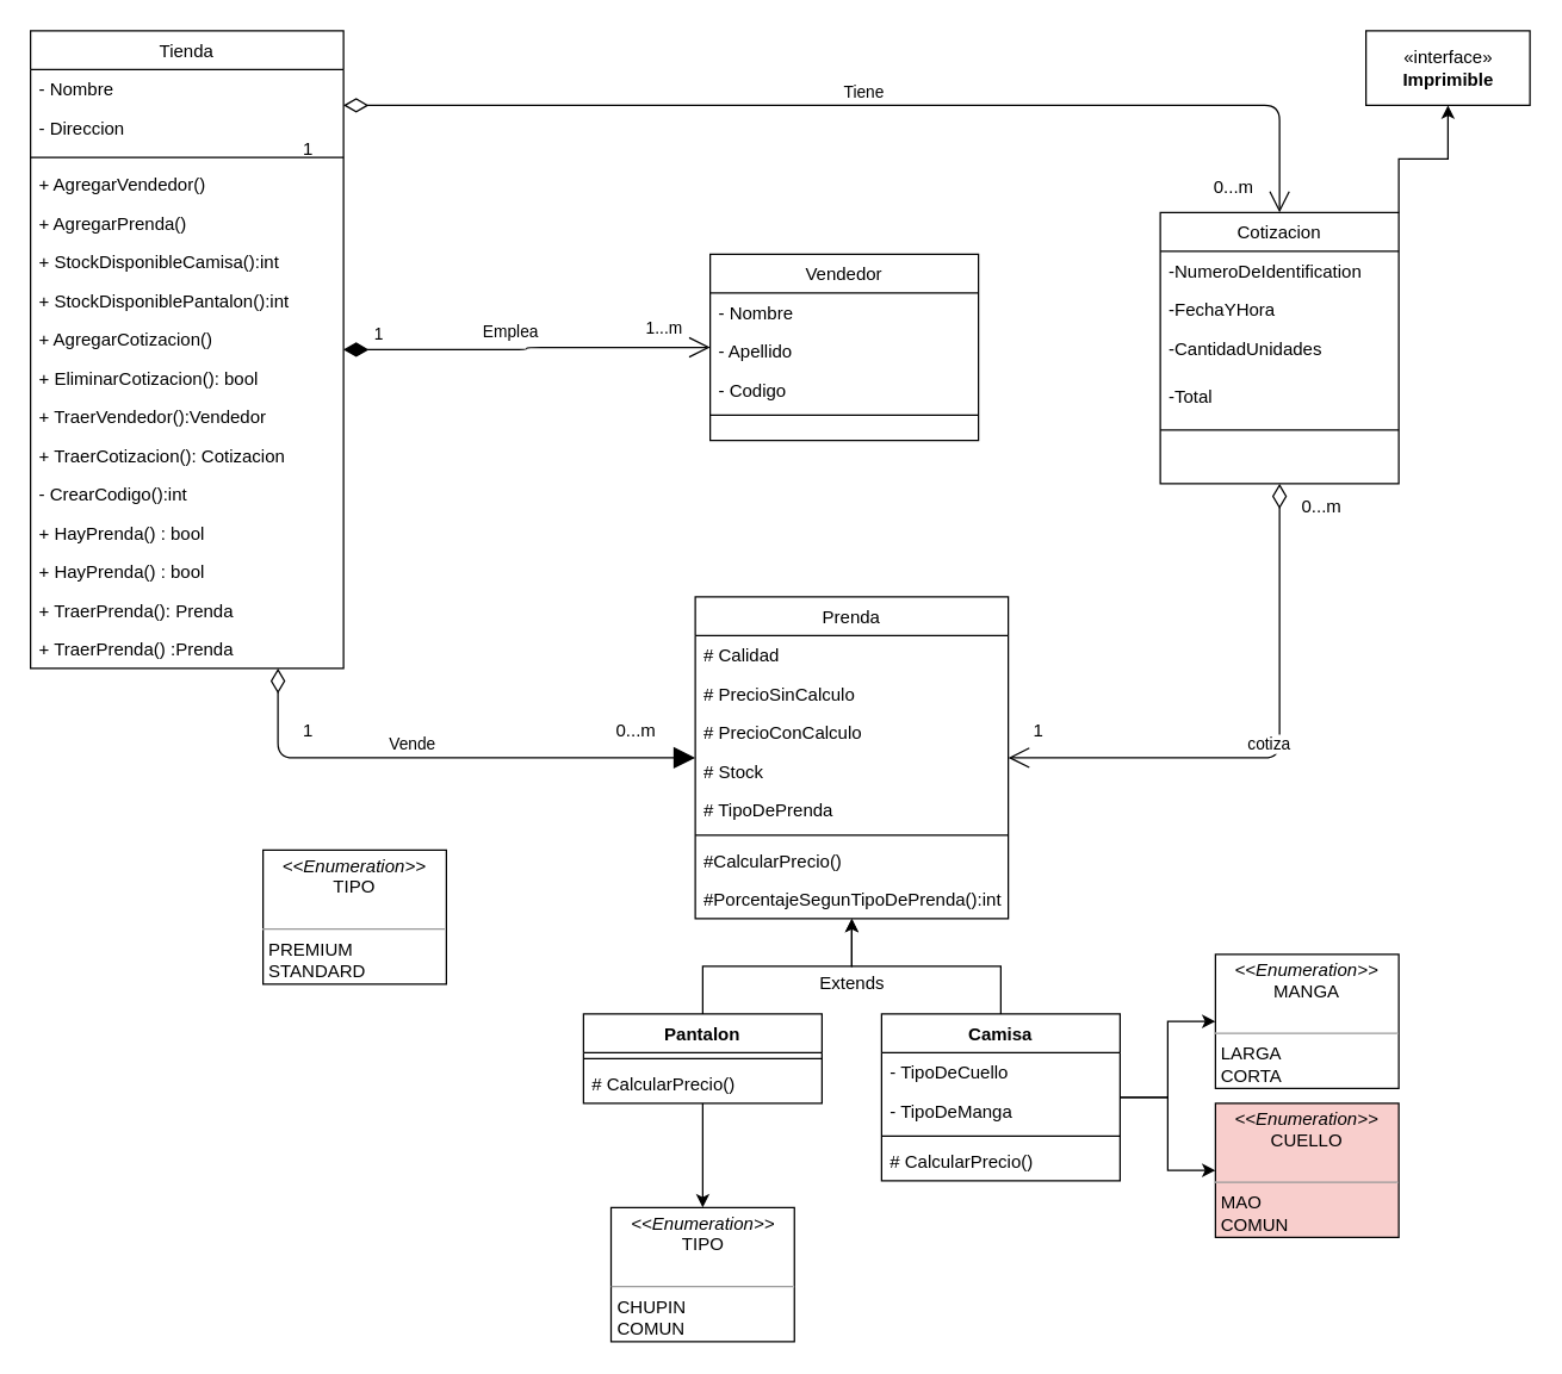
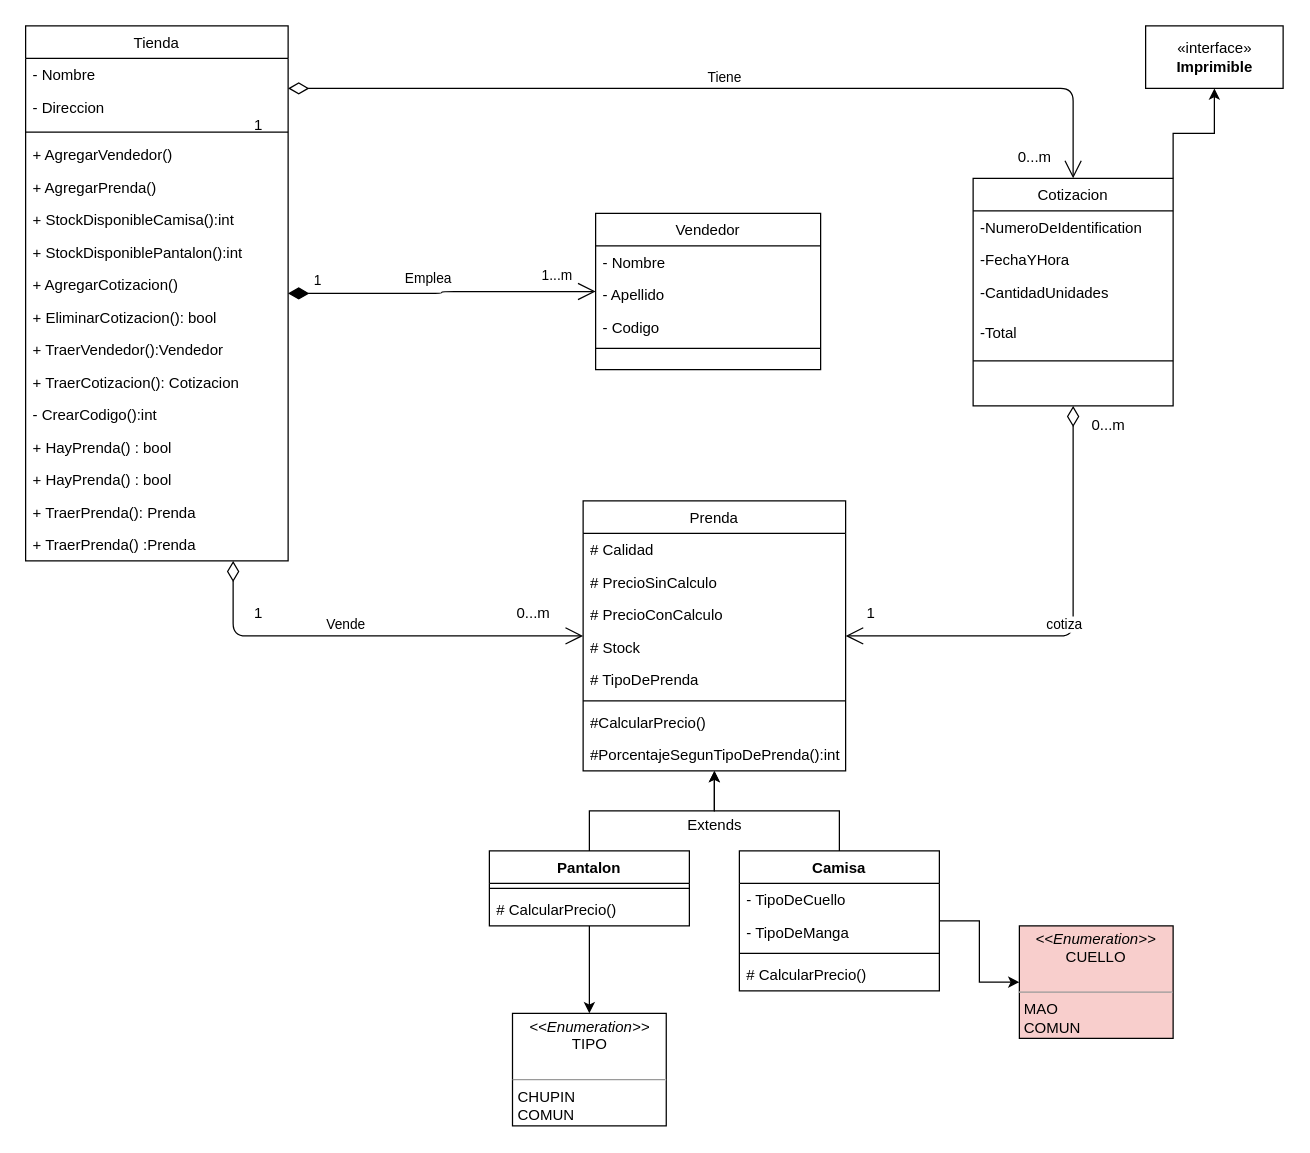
- <mxCell id="43" value="Vende" style="endArrow=block;html=1;endSize=12;startArrow=diamondThin;startSize=14;startFill=0;edgeStyle=orthogonalEdgeStyle;align=left;verticalAlign=bottom;" edge="1" parent="1" source="14" target="34"><mxGeometry x="-0.217" relative="1" as="geometry"><mxPoint x="416" y="450" as="sourcePoint" /><mxPoint x="576" y="450" as="targetPoint" /><Array as="points"><mxPoint x="186" y="508" /></Array><mxPoint as="offset" /></mxGeometry></mxCell>
+ <mxCell id="43" value="Vende" style="endArrow=open;html=1;endSize=12;startArrow=diamondThin;startSize=14;startFill=0;edgeStyle=orthogonalEdgeStyle;align=left;verticalAlign=bottom;" edge="1" parent="1" source="14" target="34"><mxGeometry x="-0.217" relative="1" as="geometry"><mxPoint x="416" y="450" as="sourcePoint" /><mxPoint x="576" y="450" as="targetPoint" /><Array as="points"><mxPoint x="186" y="508" /></Array><mxPoint as="offset" /></mxGeometry></mxCell>
- <mxCell id="70" value="&lt;p style=&quot;margin: 0px ; margin-top: 4px ; text-align: center&quot;&gt;&lt;i&gt;&amp;lt;&amp;lt;Enumeration&amp;gt;&amp;gt;&lt;/i&gt;&lt;br&gt;TIPO&lt;/p&gt;&lt;br&gt;&lt;hr size=&quot;1&quot;&gt;&lt;p style=&quot;margin: 0px ; margin-left: 4px&quot;&gt;PREMIUM&lt;/p&gt;&lt;p style=&quot;margin: 0px ; margin-left: 4px&quot;&gt;STANDARD&lt;/p&gt;" style="verticalAlign=top;align=left;overflow=fill;fontSize=12;fontFamily=Helvetica;html=1;" vertex="1" parent="1"><mxGeometry x="176" y="570" width="123" height="90" as="geometry" /></mxCell>
- <mxCell id="66" value="&lt;p style=&quot;margin: 0px ; margin-top: 4px ; text-align: center&quot;&gt;&lt;i&gt;&amp;lt;&amp;lt;Enumeration&amp;gt;&amp;gt;&lt;/i&gt;&lt;br&gt;MANGA&lt;/p&gt;&lt;br&gt;&lt;hr size=&quot;1&quot;&gt;&lt;p style=&quot;margin: 0px ; margin-left: 4px&quot;&gt;LARGA&lt;/p&gt;&lt;p style=&quot;margin: 0px ; margin-left: 4px&quot;&gt;CORTA&lt;/p&gt;" style="verticalAlign=top;align=left;overflow=fill;fontSize=12;fontFamily=Helvetica;html=1;" vertex="1" parent="1"><mxGeometry x="815" y="640" width="123" height="90" as="geometry" /></mxCell>
- <mxCell id="55" style="edgeStyle=orthogonalEdgeStyle;rounded=0;orthogonalLoop=1;jettySize=auto;html=1;" edge="1" parent="1" source="56" target="66"><mxGeometry relative="1" as="geometry" /></mxCell>
